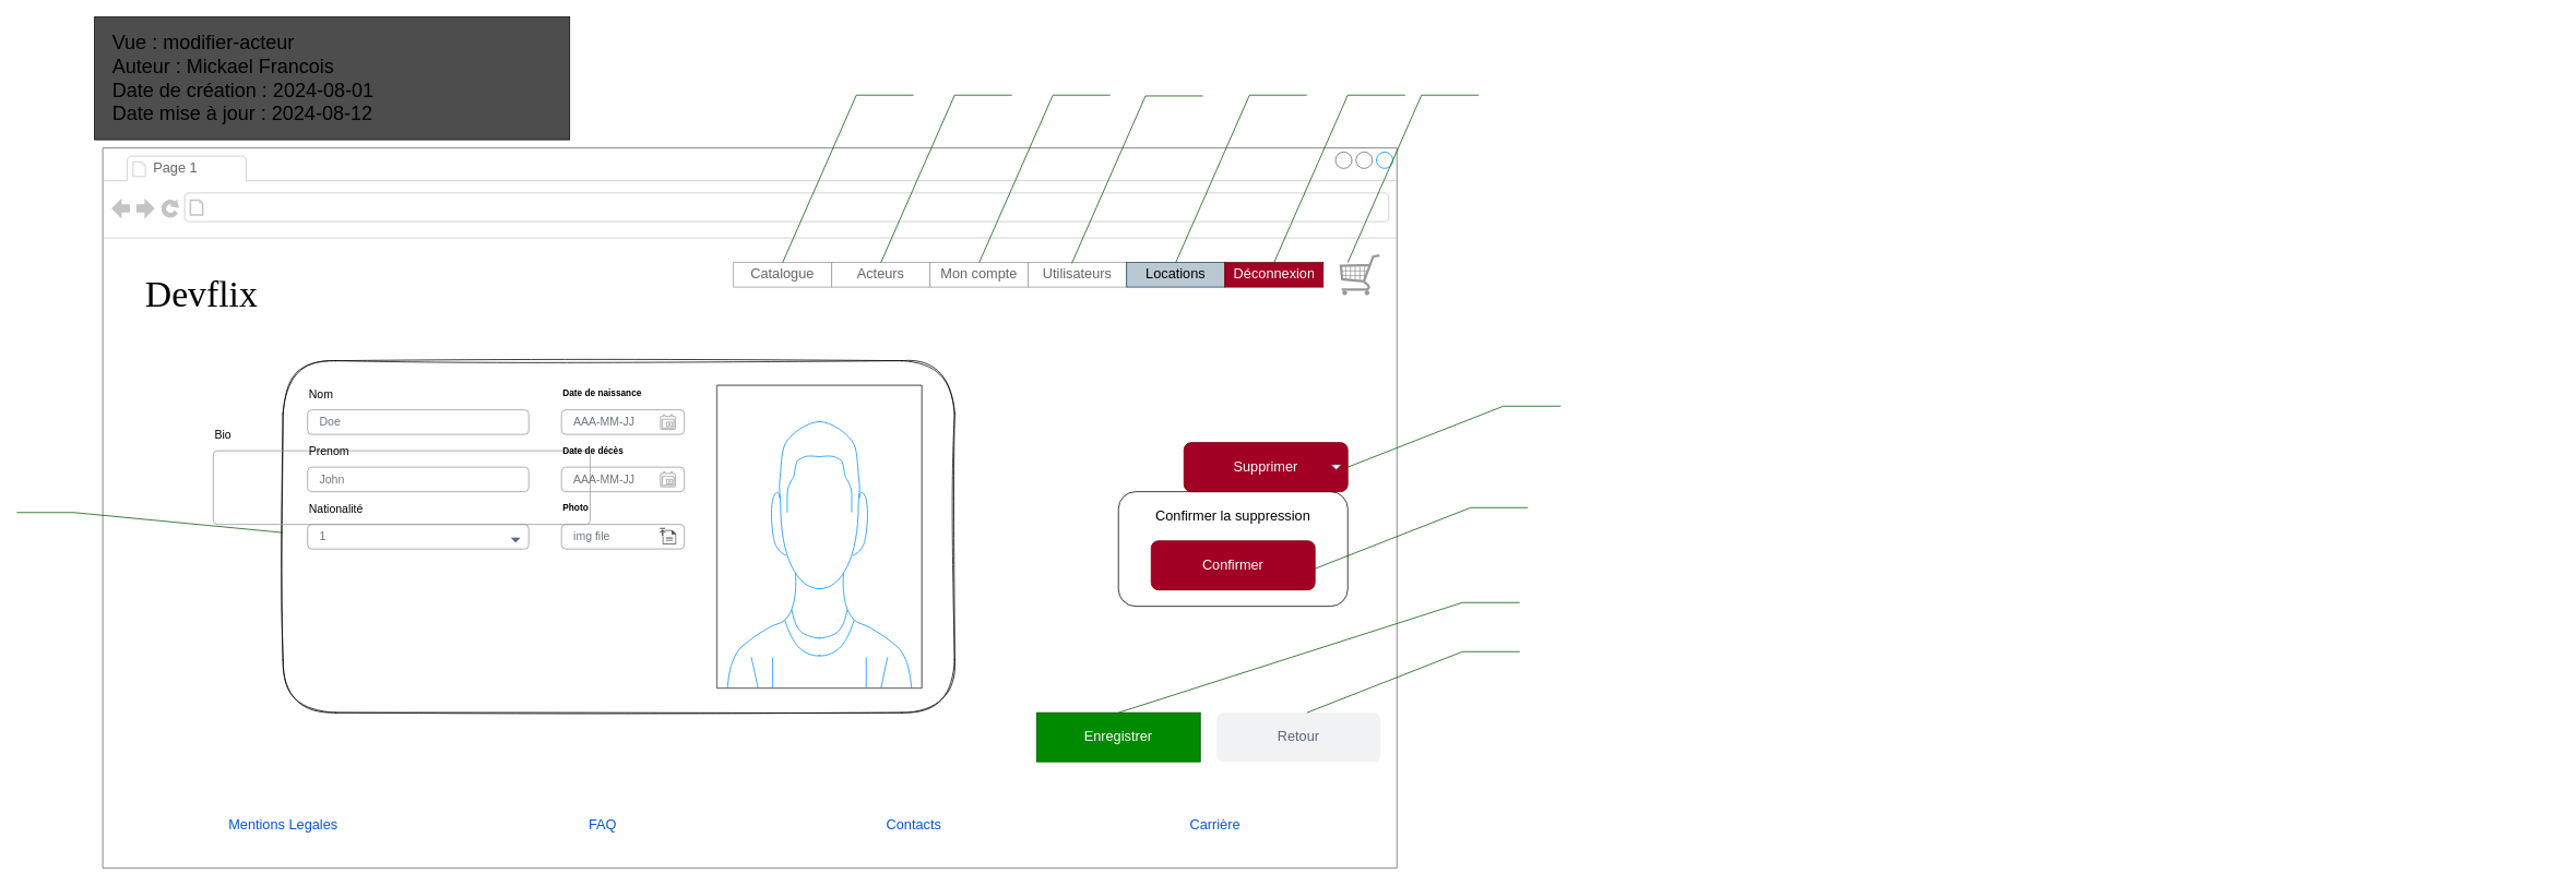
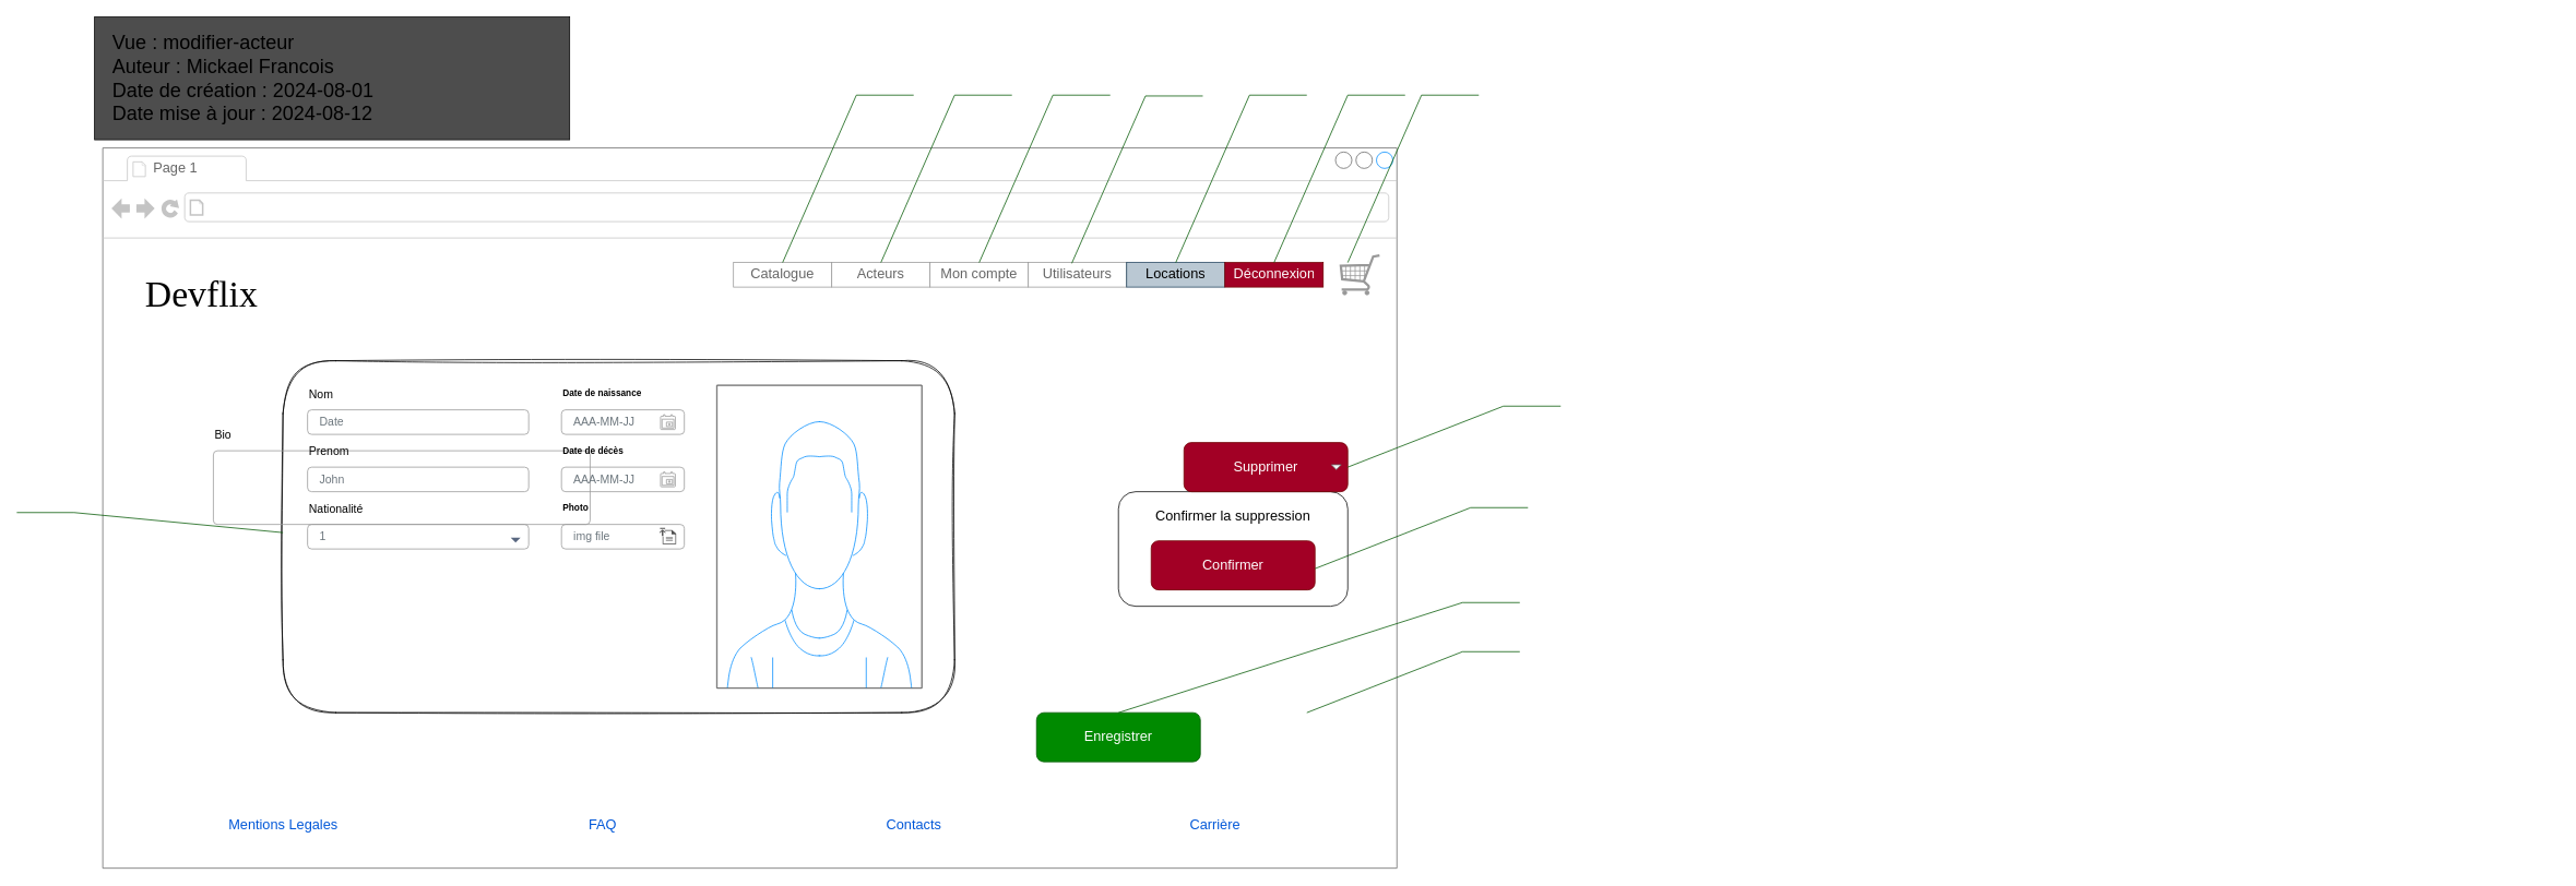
- <mxCell id="25" value="Doe" style="html=1;shadow=0;dashed=0;shape=mxgraph.bootstrap.rrect;rSize=5;fillColor=none;strokeColor=#999999;align=left;spacing=15;fontSize=14;fontColor=#6C767D;" parent="23" vertex="1"><mxGeometry y="40" width="270" height="30" as="geometry" /></mxCell>
+ <mxCell id="25" value="Date" style="html=1;shadow=0;dashed=0;shape=mxgraph.bootstrap.rrect;rSize=5;fillColor=none;strokeColor=#999999;align=left;spacing=15;fontSize=14;fontColor=#6C767D;" parent="23" vertex="1"><mxGeometry y="40" width="270" height="30" as="geometry" /></mxCell>
- <mxCell id="16" value="C34" style="strokeWidth=1;shadow=0;dashed=0;align=center;html=1;shape=mxgraph.mockup.text.callout;linkText=;textSize=17;textColor=#666666;callDir=NE;callStyle=line;fontSize=17;align=right;verticalAlign=top;strokeColor=#005700;fillColor=#008a00;fontColor=#ffffff;" parent="1" vertex="1"><mxGeometry x="1365" y="710" width="490" height="160" as="geometry" /></mxCell>
+ <mxCell id="16" value="C37" style="strokeWidth=1;shadow=0;dashed=0;align=center;html=1;shape=mxgraph.mockup.text.callout;linkText=;textSize=17;textColor=#666666;callDir=NE;callStyle=line;fontSize=17;align=right;verticalAlign=top;strokeColor=#005700;fillColor=#008a00;fontColor=#ffffff;" parent="1" vertex="1"><mxGeometry x="1365" y="710" width="490" height="160" as="geometry" /></mxCell>
- <mxCell id="20" value="Enregistrer" style="fillColor=#008a00;strokeColor=#005700;html=1;whiteSpace=wrap;fontColor=#ffffff;align=center;verticalAlign=middle;fontStyle=0;fontSize=17;sketch=0;fontFamily=Helvetica;rounded=0;" parent="1" vertex="1"><mxGeometry x="1265" y="870" width="200" height="60" as="geometry" /></mxCell>
+ <mxCell id="20" value="Enregistrer" style="rounded=1;fillColor=#008a00;strokeColor=#005700;html=1;whiteSpace=wrap;fontColor=#ffffff;align=center;verticalAlign=middle;fontStyle=0;fontSize=17;sketch=0;fontFamily=Helvetica;" parent="1" vertex="1"><mxGeometry x="1265" y="870" width="200" height="60" as="geometry" /></mxCell>
- <mxCell id="15" value="Retour" style="rounded=1;fillColor=#F1F2F4;strokeColor=none;html=1;whiteSpace=wrap;fontColor=#596780;align=center;verticalAlign=middle;fontStyle=0;fontSize=17;sketch=0;fontFamily=Helvetica;" parent="1" vertex="1"><mxGeometry x="1485" y="870" width="200" height="60" as="geometry" /></mxCell>
